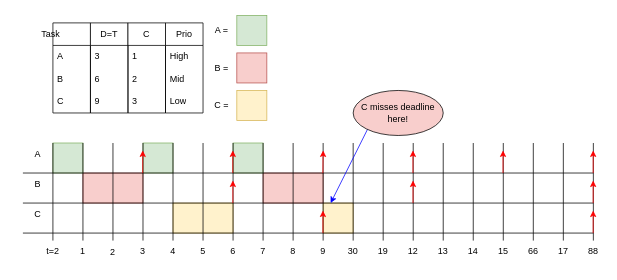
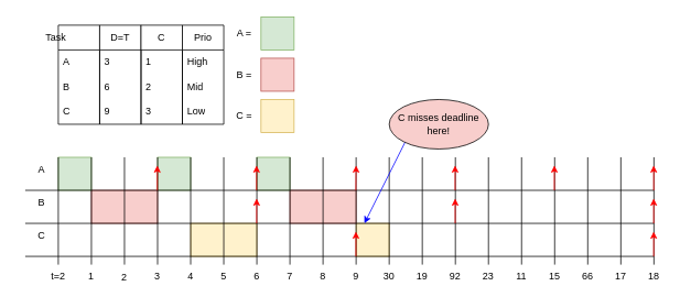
- <mxCell id="65" value="12" style="text;html=1;strokeColor=none;fillColor=none;align=center;verticalAlign=middle;whiteSpace=wrap;rounded=0;" vertex="1" parent="1"><mxGeometry x="540" y="320" width="20" height="30" as="geometry" /></mxCell>
+ <mxCell id="65" value="92" style="text;html=1;strokeColor=none;fillColor=none;align=center;verticalAlign=middle;whiteSpace=wrap;rounded=0;" vertex="1" parent="1"><mxGeometry x="540" y="320" width="20" height="30" as="geometry" /></mxCell>
- <mxCell id="66" value="13" style="text;html=1;strokeColor=none;fillColor=none;align=center;verticalAlign=middle;whiteSpace=wrap;rounded=0;" vertex="1" parent="1"><mxGeometry x="580" y="320" width="20" height="30" as="geometry" /></mxCell>
+ <mxCell id="66" value="23" style="text;html=1;strokeColor=none;fillColor=none;align=center;verticalAlign=middle;whiteSpace=wrap;rounded=0;" vertex="1" parent="1"><mxGeometry x="580" y="320" width="20" height="30" as="geometry" /></mxCell>
- <mxCell id="67" value="14" style="text;html=1;strokeColor=none;fillColor=none;align=center;verticalAlign=middle;whiteSpace=wrap;rounded=0;" vertex="1" parent="1"><mxGeometry x="620" y="320" width="20" height="30" as="geometry" /></mxCell>
+ <mxCell id="67" value="11" style="text;html=1;strokeColor=none;fillColor=none;align=center;verticalAlign=middle;whiteSpace=wrap;rounded=0;" vertex="1" parent="1"><mxGeometry x="620" y="320" width="20" height="30" as="geometry" /></mxCell>
- <mxCell id="71" value="88" style="text;html=1;strokeColor=none;fillColor=none;align=center;verticalAlign=middle;whiteSpace=wrap;rounded=0;" vertex="1" parent="1"><mxGeometry x="780" y="320" width="20" height="30" as="geometry" /></mxCell>
+ <mxCell id="71" value="18" style="text;html=1;strokeColor=none;fillColor=none;align=center;verticalAlign=middle;whiteSpace=wrap;rounded=0;" vertex="1" parent="1"><mxGeometry x="780" y="320" width="20" height="30" as="geometry" /></mxCell>
